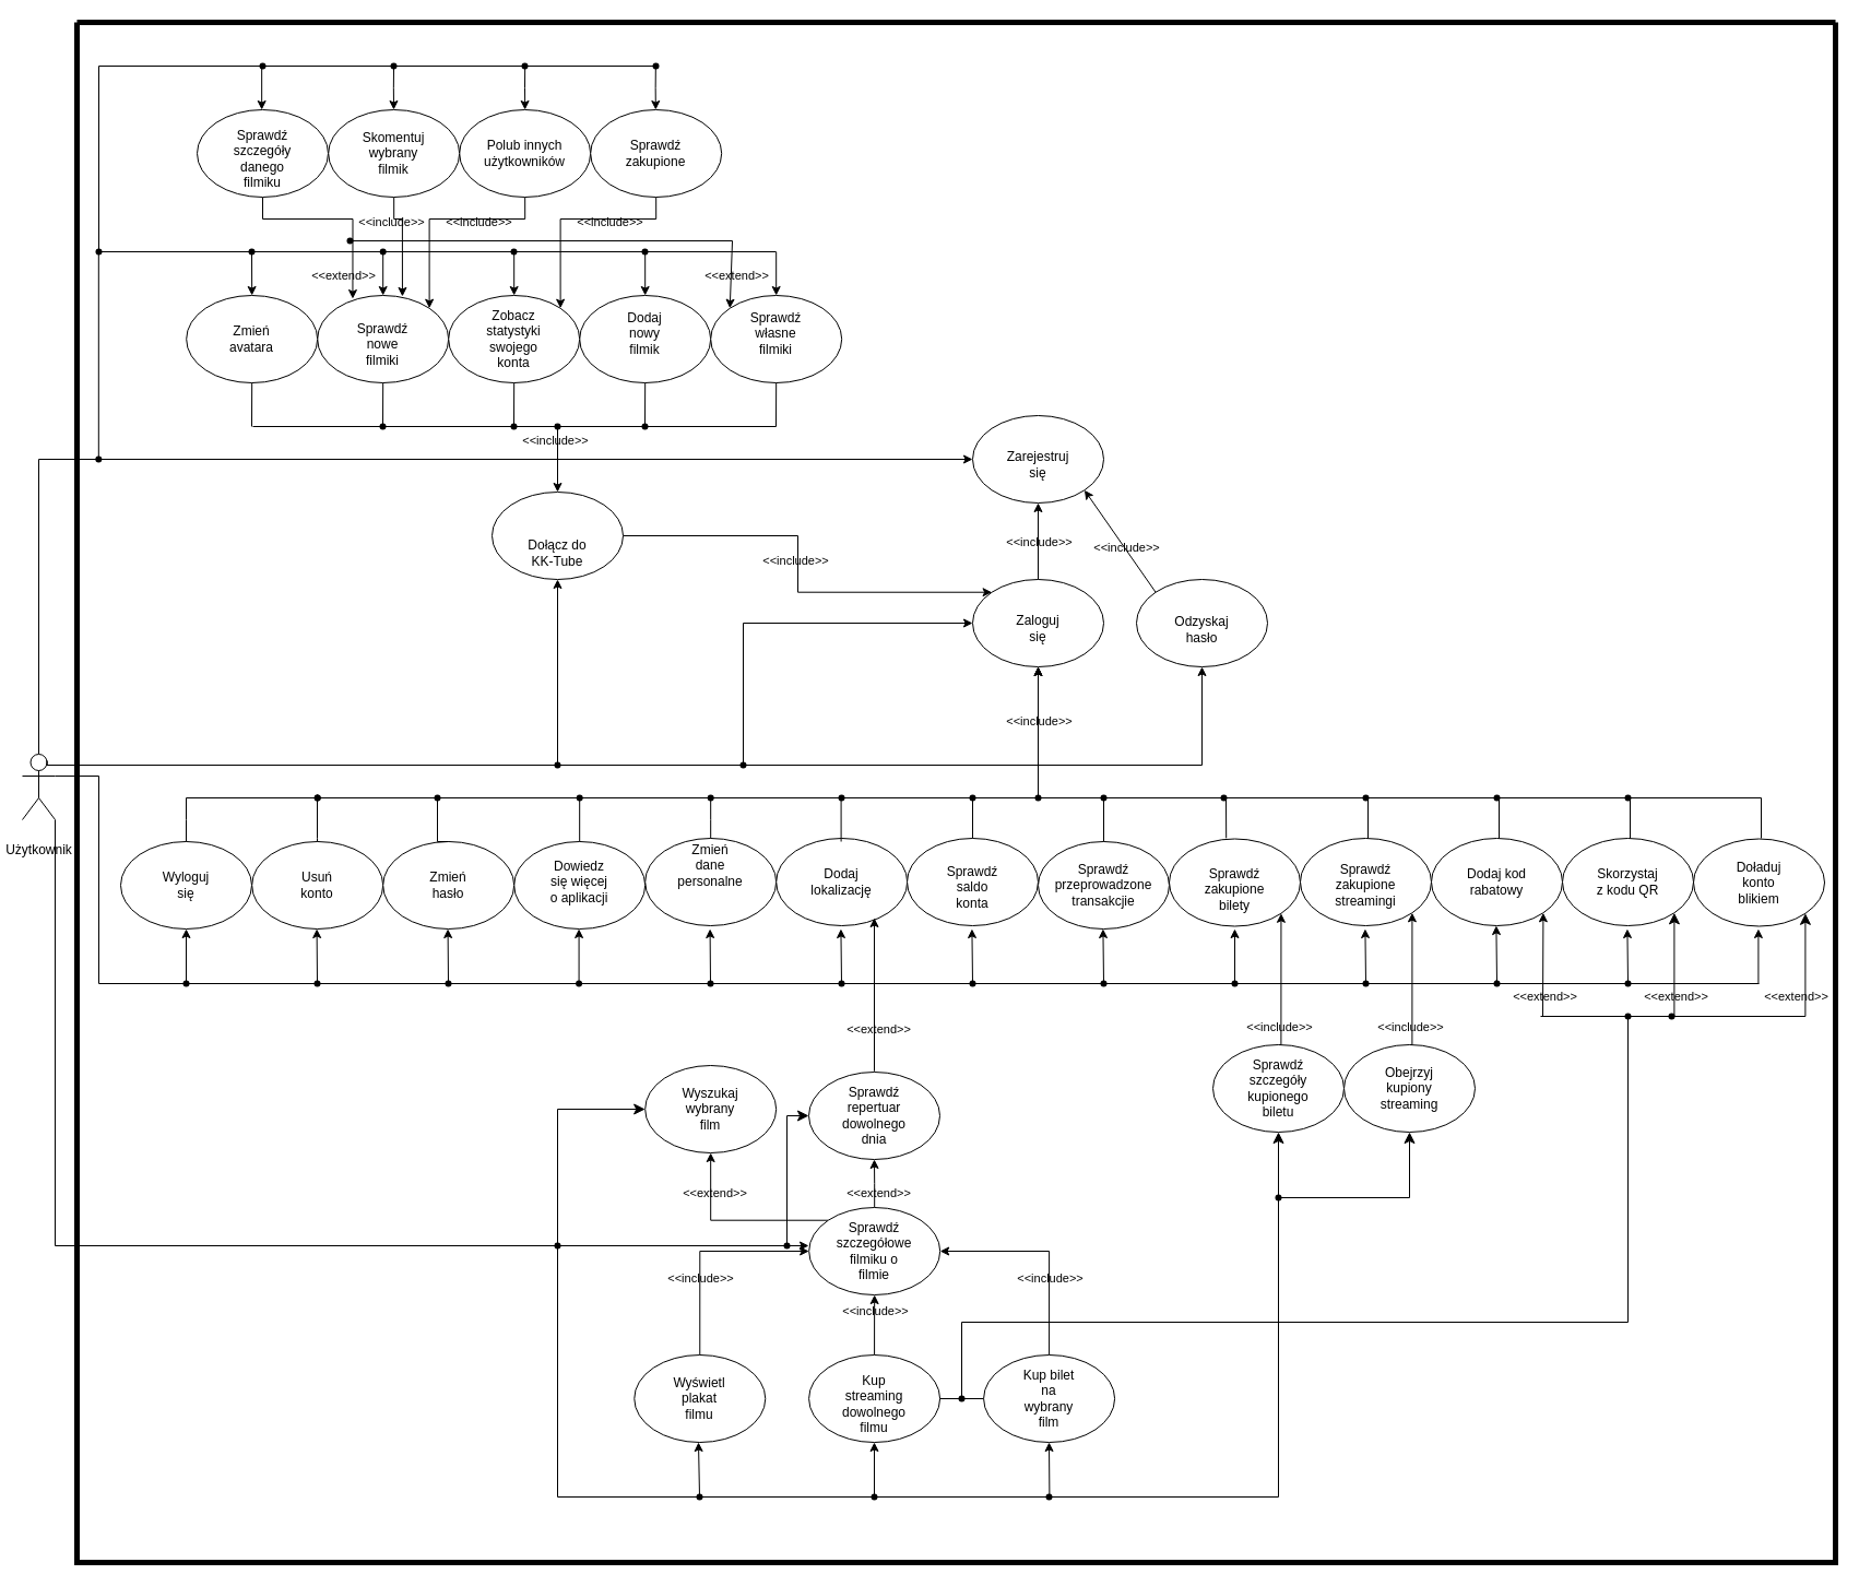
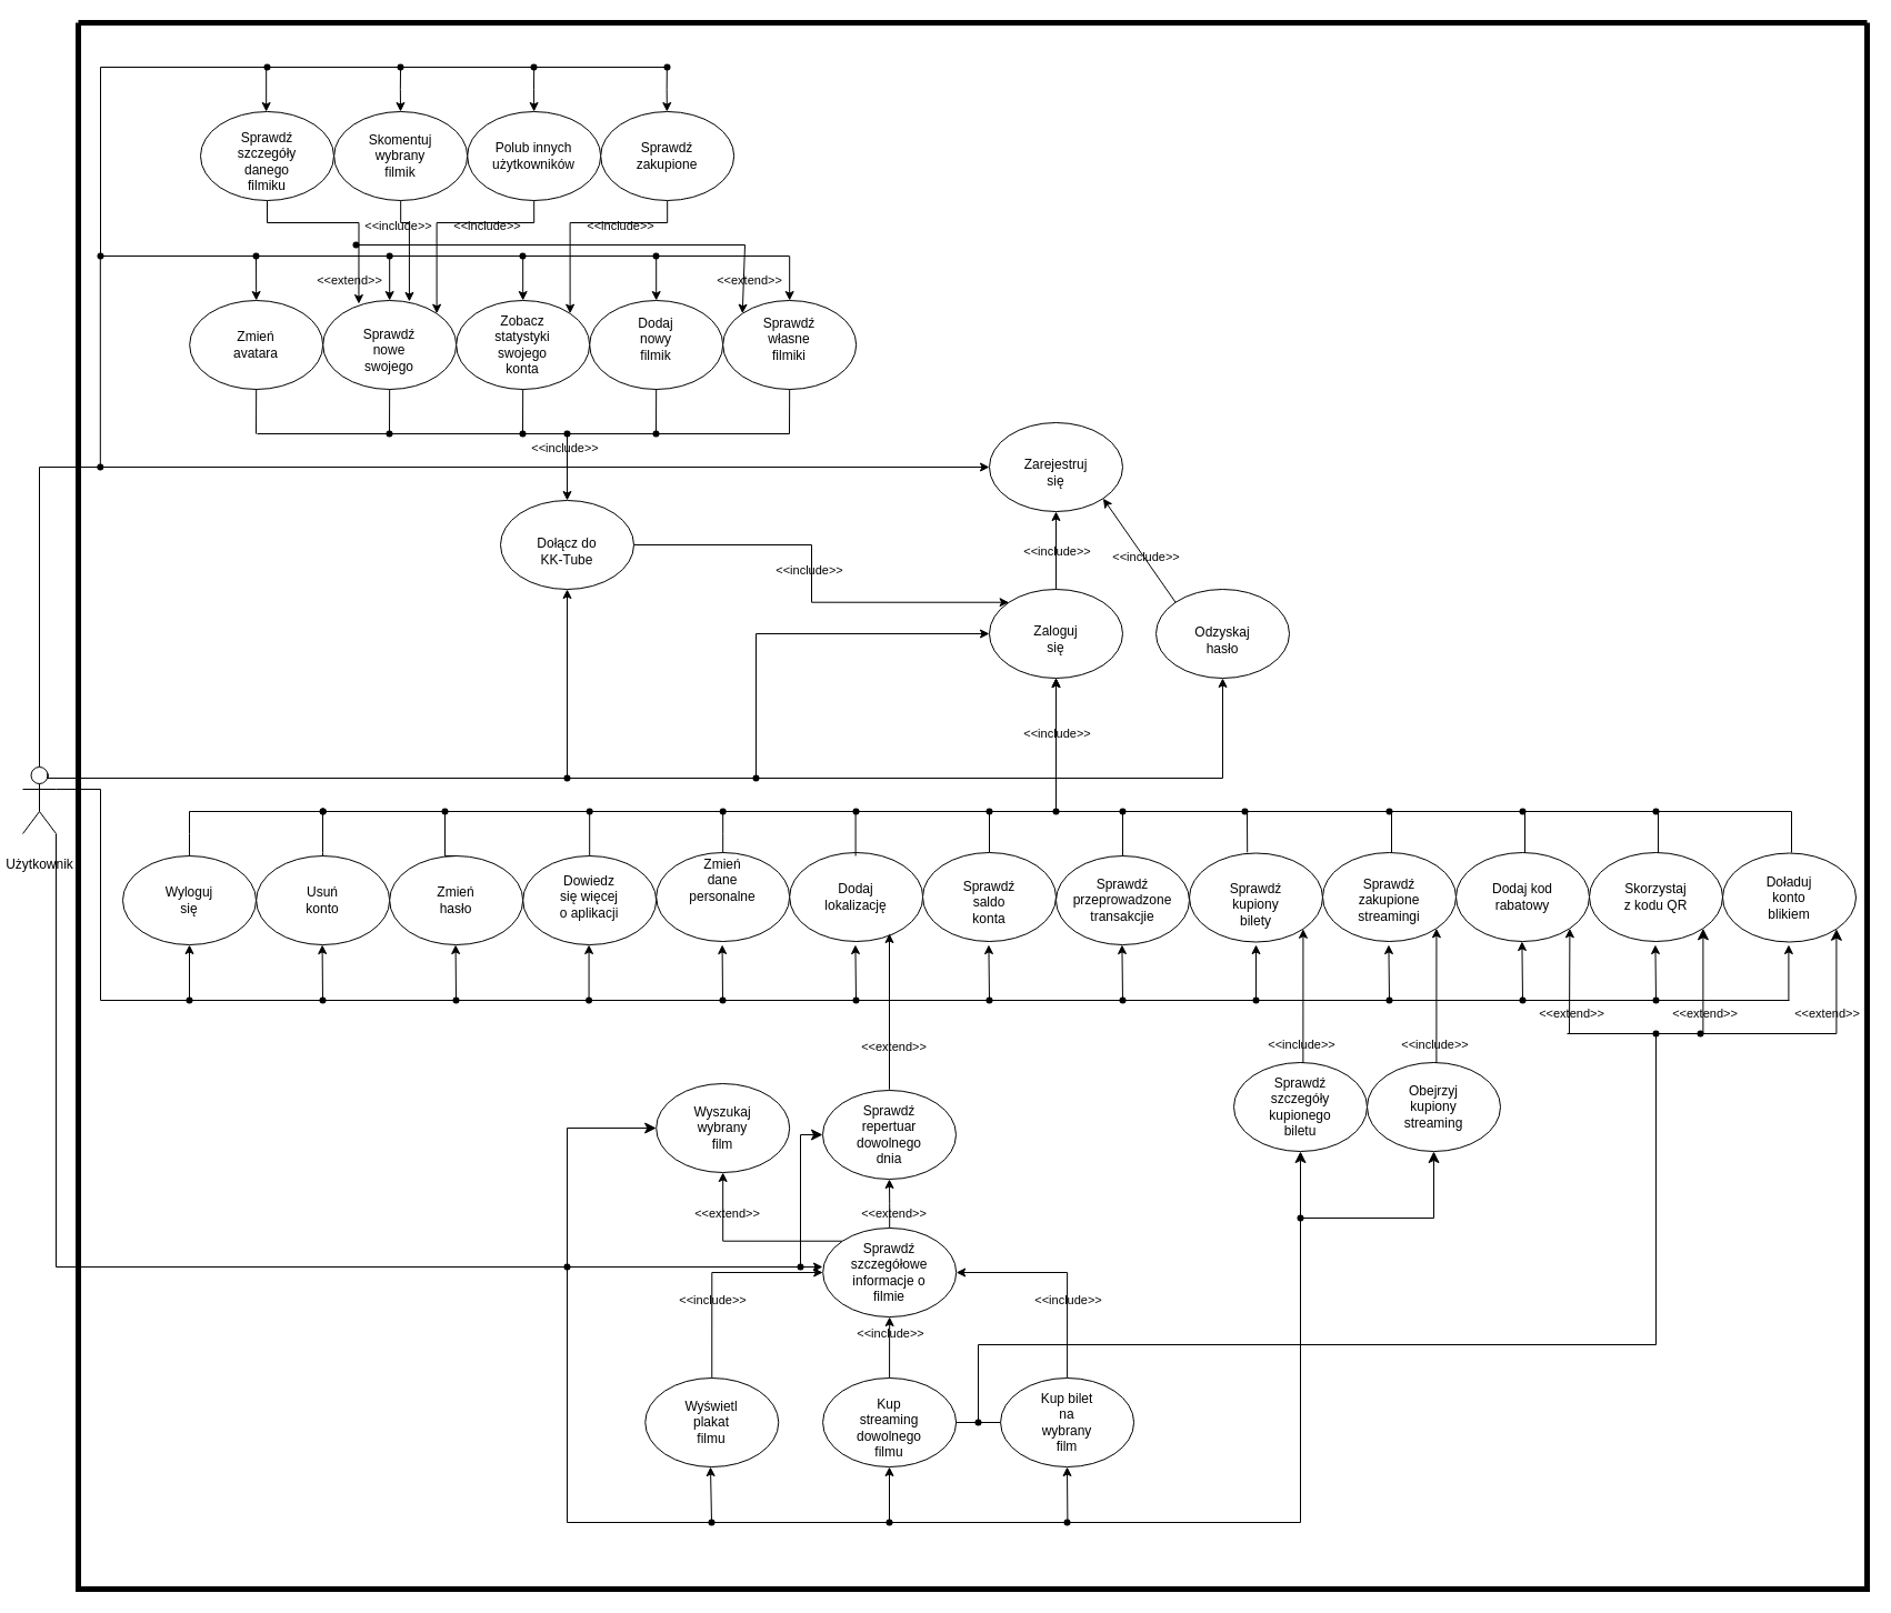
- <mxCell id="60" value="Sprawdź nowe filmiki" style="text;html=1;strokeColor=none;fillColor=none;align=center;verticalAlign=middle;whiteSpace=wrap;rounded=0;labelBackgroundColor=none;" vertex="1" parent="1"><mxGeometry x="320.18" y="300" width="60" height="30" as="geometry" /></mxCell>
+ <mxCell id="60" value="Sprawdź nowe swojego" style="text;html=1;strokeColor=none;fillColor=none;align=center;verticalAlign=middle;whiteSpace=wrap;rounded=0;labelBackgroundColor=none;" vertex="1" parent="1"><mxGeometry x="320.18" y="300" width="60" height="30" as="geometry" /></mxCell>
- <mxCell id="59" value="Dołącz do KK-Tube" style="text;html=1;strokeColor=none;fillColor=none;align=center;verticalAlign=middle;whiteSpace=wrap;rounded=0;labelBackgroundColor=none;" vertex="1" parent="1"><mxGeometry x="480" y="491" width="60" height="30" as="geometry" /></mxCell>
+ <mxCell id="59" value="Dołącz do KK-Tube" style="text;html=1;strokeColor=none;fillColor=none;align=center;verticalAlign=middle;whiteSpace=wrap;rounded=0;labelBackgroundColor=none;" vertex="1" parent="1"><mxGeometry x="480" y="481" width="60" height="30" as="geometry" /></mxCell>
- <mxCell id="46" value="Sprawdź zakupione bilety" style="text;html=1;strokeColor=none;fillColor=none;align=center;verticalAlign=middle;whiteSpace=wrap;rounded=0;labelBackgroundColor=none;" vertex="1" parent="1"><mxGeometry x="1100" y="798.5" width="60" height="30" as="geometry" /></mxCell>
+ <mxCell id="46" value="Sprawdź kupiony bilety" style="text;html=1;strokeColor=none;fillColor=none;align=center;verticalAlign=middle;whiteSpace=wrap;rounded=0;labelBackgroundColor=none;" vertex="1" parent="1"><mxGeometry x="1100" y="798.5" width="60" height="30" as="geometry" /></mxCell>
- <mxCell id="27" value="Sprawdź szczegółowe filmiku o filmie" style="text;html=1;strokeColor=none;fillColor=none;align=center;verticalAlign=middle;whiteSpace=wrap;rounded=0;labelBackgroundColor=none;" vertex="1" parent="1"><mxGeometry x="770.18" y="1130" width="60" height="30" as="geometry" /></mxCell>
+ <mxCell id="27" value="Sprawdź szczegółowe informacje o filmie" style="text;html=1;strokeColor=none;fillColor=none;align=center;verticalAlign=middle;whiteSpace=wrap;rounded=0;labelBackgroundColor=none;" vertex="1" parent="1"><mxGeometry x="770.18" y="1130" width="60" height="30" as="geometry" /></mxCell>
